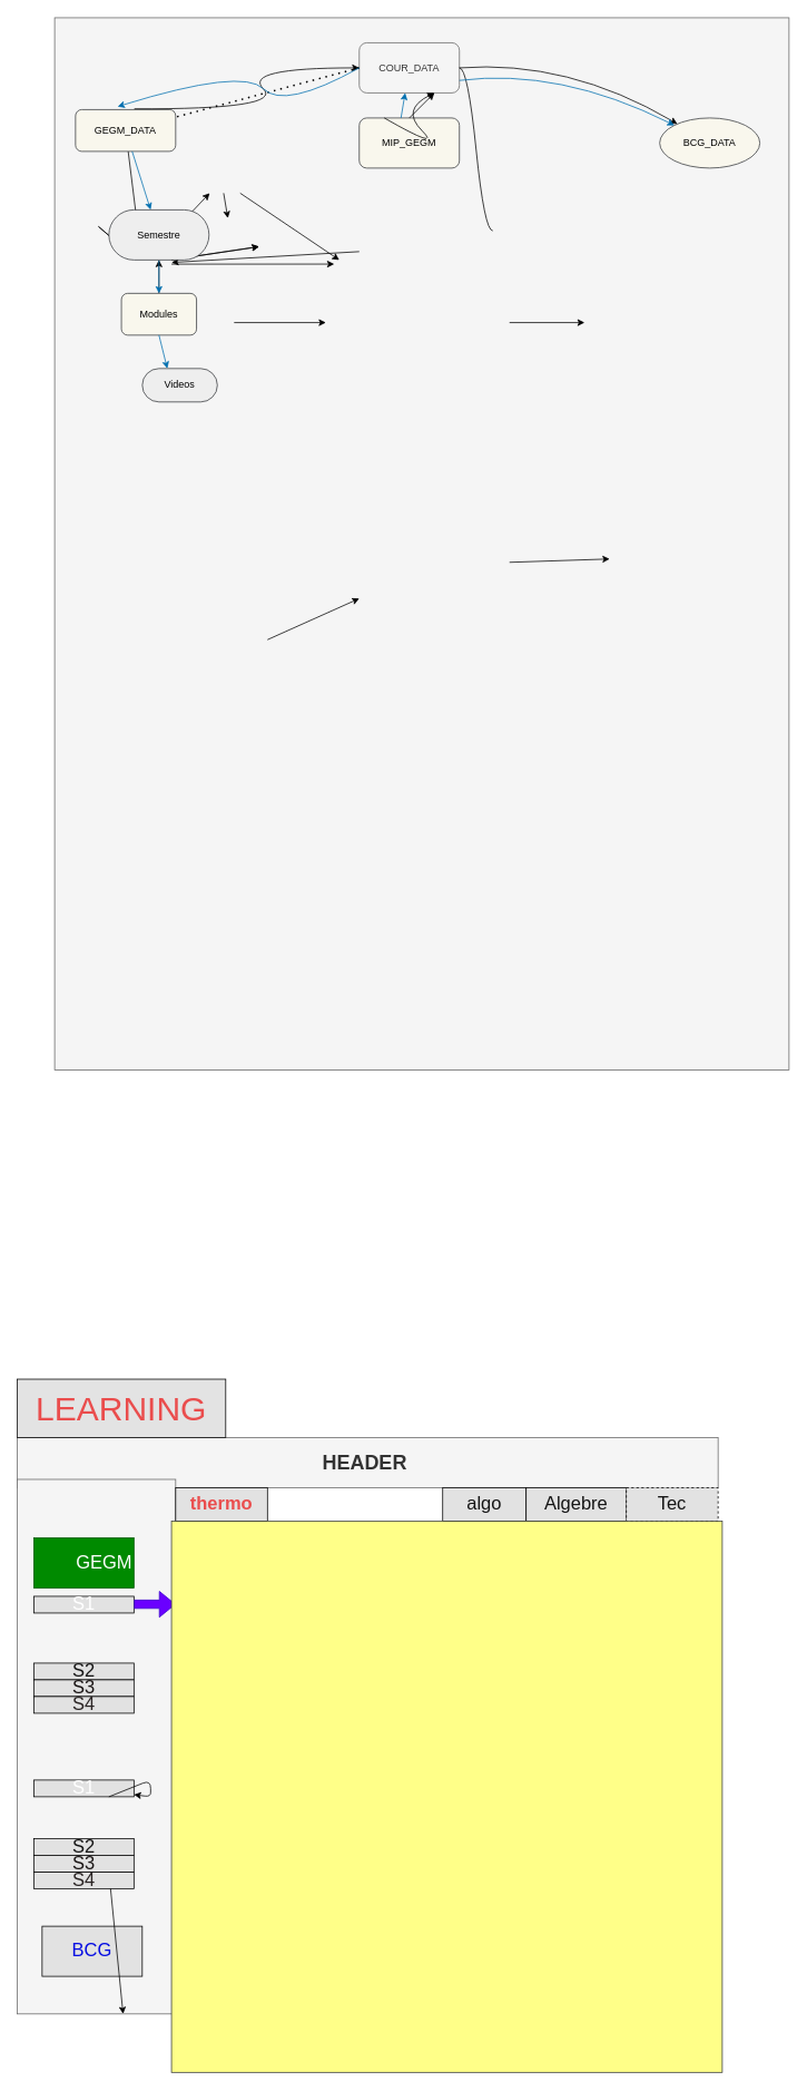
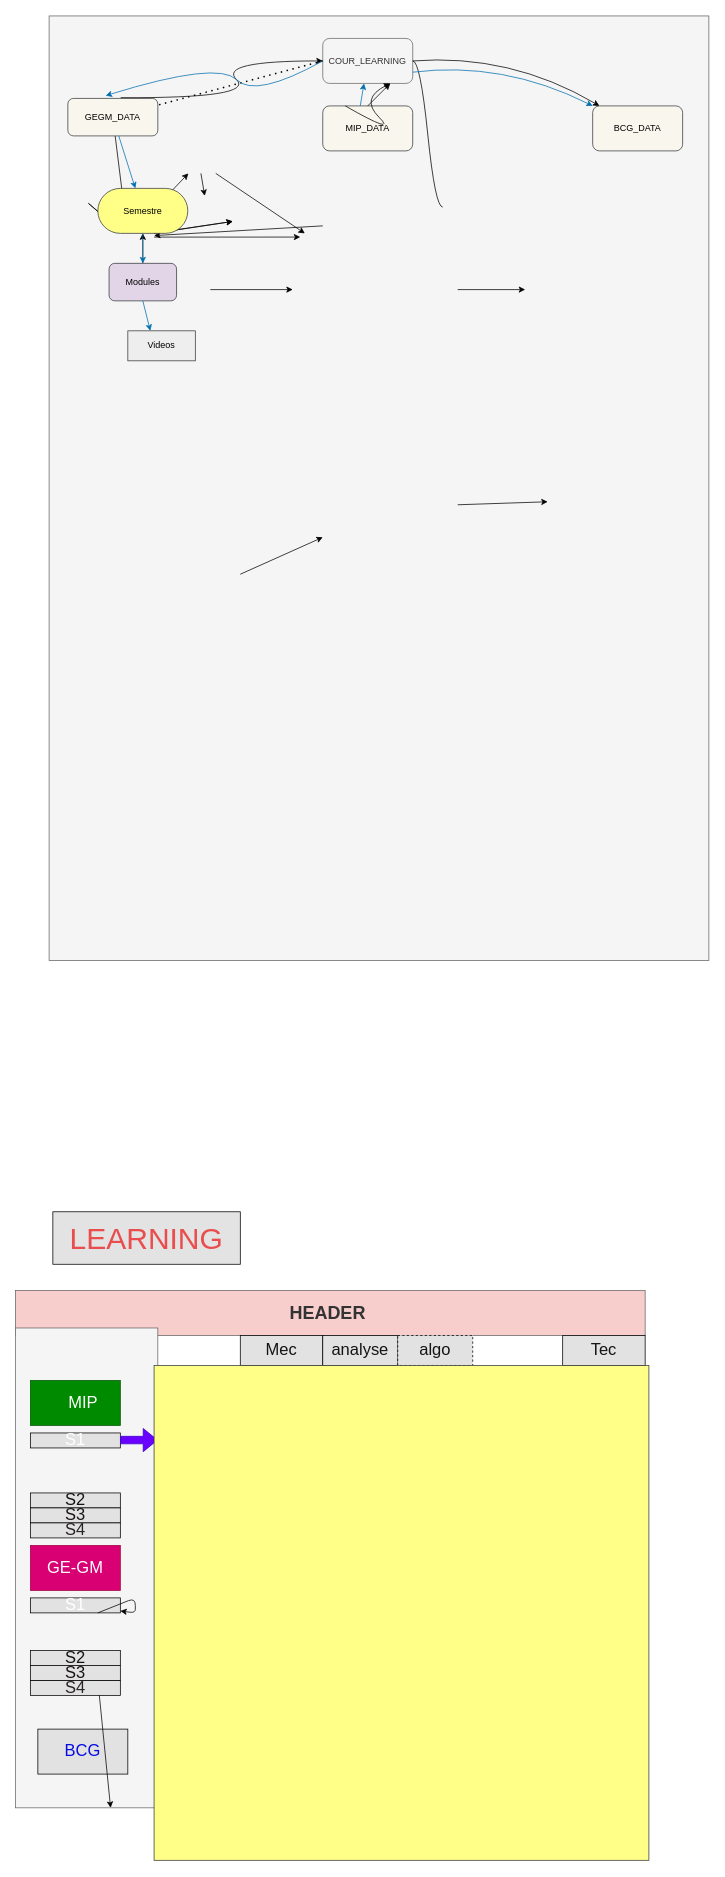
- <mxCell id="27" value="COUR_DATA" style="rounded=1;whiteSpace=wrap;html=1;fillColor=#f5f5f5;strokeColor=#666666;fontColor=#333333;" vertex="1" parent="1"><mxGeometry x="430" y="50" width="120" height="60" as="geometry" /></mxCell>
+ <mxCell id="27" value="COUR_LEARNING" style="rounded=1;whiteSpace=wrap;html=1;fillColor=#f5f5f5;strokeColor=#666666;fontColor=#333333;" vertex="1" parent="1"><mxGeometry x="430" y="50" width="120" height="60" as="geometry" /></mxCell>
- <mxCell id="31" value="MIP_GEGM" style="whiteSpace=wrap;html=1;rounded=1;fillColor=#f9f7ed;strokeColor=#36393D;fontColor=#000000;" vertex="1" parent="1"><mxGeometry x="430" y="140" width="120" height="60" as="geometry" /></mxCell>
+ <mxCell id="31" value="MIP_DATA" style="whiteSpace=wrap;html=1;rounded=1;fillColor=#f9f7ed;strokeColor=#36393D;fontColor=#000000;" vertex="1" parent="1"><mxGeometry x="430" y="140" width="120" height="60" as="geometry" /></mxCell>
- <mxCell id="32" value="BCG_DATA" style="ellipse;whiteSpace=wrap;html=1;fillColor=#f9f7ed;strokeColor=#36393d;fontColor=#000000;" vertex="1" parent="1"><mxGeometry x="790" y="140" width="120" height="60" as="geometry" /></mxCell>
+ <mxCell id="32" value="BCG_DATA" style="whiteSpace=wrap;html=1;rounded=1;fillColor=#f9f7ed;strokeColor=#36393d;fontColor=#000000;" vertex="1" parent="1"><mxGeometry x="790" y="140" width="120" height="60" as="geometry" /></mxCell>
- <mxCell id="59" value="Semestre" style="rounded=1;whiteSpace=wrap;html=1;strokeColor=#36393d;fillColor=#eeeeee;fontColor=#000000;arcSize=50;" vertex="1" parent="1"><mxGeometry x="130" y="250" width="120" height="60" as="geometry" /></mxCell>
+ <mxCell id="59" value="Semestre" style="rounded=1;whiteSpace=wrap;html=1;strokeColor=#36393d;fillColor=#ffff88;fontColor=#000000;arcSize=50;" vertex="1" parent="1"><mxGeometry x="130" y="250" width="120" height="60" as="geometry" /></mxCell>
- <mxCell id="57" value="Modules" style="rounded=1;whiteSpace=wrap;html=1;strokeColor=#36393d;fillColor=#f9f7ed;fontColor=#000000;" vertex="1" parent="1"><mxGeometry x="145" y="350" width="90" height="50" as="geometry" /></mxCell>
+ <mxCell id="57" value="Modules" style="rounded=1;whiteSpace=wrap;html=1;strokeColor=#36393d;fillColor=#e1d5e7;fontColor=#000000;" vertex="1" parent="1"><mxGeometry x="145" y="350" width="90" height="50" as="geometry" /></mxCell>
- <mxCell id="58" value="Videos" style="rounded=1;whiteSpace=wrap;html=1;strokeColor=#36393d;fillColor=#eeeeee;fontColor=#000000;arcSize=50;" vertex="1" parent="1"><mxGeometry x="170" y="440" width="90" height="40" as="geometry" /></mxCell>
+ <mxCell id="58" value="Videos" style="whiteSpace=wrap;html=1;strokeColor=#36393d;fillColor=#eeeeee;fontColor=#000000;arcSize=50;rounded=0;" vertex="1" parent="1"><mxGeometry x="170" y="440" width="90" height="40" as="geometry" /></mxCell>
- <mxCell id="25" value="LEARNING" style="rounded=0;whiteSpace=wrap;html=1;fontFamily=Helvetica;fontSize=40;fontColor=#ea4d4d;fillColor=#e3e3e3;" parent="1" vertex="1"><mxGeometry y="1650" width="250" height="70" as="geometry" x="20" /></mxCell>
+ <mxCell id="25" value="LEARNING" style="rounded=0;whiteSpace=wrap;html=1;fontFamily=Helvetica;fontSize=40;fontColor=#ea4d4d;fillColor=#e3e3e3;" parent="1" vertex="1"><mxGeometry x="70" y="1615" width="250" height="70" as="geometry" /></mxCell>
- <mxCell id="2" value="&lt;h1&gt;HEADER&amp;nbsp;&lt;/h1&gt;" style="rounded=0;whiteSpace=wrap;html=1;fillColor=#f5f5f5;fontColor=#333333;strokeColor=#666666;" parent="1" vertex="1"><mxGeometry width="840" height="60" as="geometry" x="20" y="1720" /></mxCell>
+ <mxCell id="2" value="&lt;h1&gt;HEADER&amp;nbsp;&lt;/h1&gt;" style="rounded=0;whiteSpace=wrap;html=1;fillColor=#f8cecc;fontColor=#333333;strokeColor=#666666;" parent="1" vertex="1"><mxGeometry width="840" height="60" as="geometry" x="20" y="1720" /></mxCell>
- <mxCell id="12" value="thermo" style="rounded=0;whiteSpace=wrap;html=1;fontFamily=Helvetica;fontSize=22;fontColor=#ea4d4d;fillColor=#E2E2E2;fontStyle=1" parent="1" vertex="1"><mxGeometry x="210" y="1780" width="110" height="40" as="geometry" /></mxCell>
+ <mxCell id="13" value="Mec" style="rounded=0;whiteSpace=wrap;html=1;fontFamily=Helvetica;fontSize=22;fontColor=#141414;fillColor=#E2E2E2;" parent="1" vertex="1"><mxGeometry x="320" y="1780" width="110" height="40" as="geometry" /></mxCell>
+ <mxCell id="14" value="analyse" style="rounded=0;whiteSpace=wrap;html=1;fontFamily=Helvetica;fontSize=22;fontColor=#141414;fillColor=#E2E2E2;" parent="1" vertex="1"><mxGeometry x="430" y="1780" width="100" height="40" as="geometry" /></mxCell>
- <mxCell id="15" value="algo" style="rounded=0;whiteSpace=wrap;html=1;fontFamily=Helvetica;fontSize=22;fontColor=#141414;fillColor=#E2E2E2;" parent="1" vertex="1"><mxGeometry x="530" y="1780" width="100" height="40" as="geometry" /></mxCell>
+ <mxCell id="15" value="algo" style="rounded=0;whiteSpace=wrap;html=1;fontFamily=Helvetica;fontSize=22;fontColor=#141414;fillColor=#E2E2E2;dashed=1;" parent="1" vertex="1"><mxGeometry x="530" y="1780" width="100" height="40" as="geometry" /></mxCell>
- <mxCell id="16" value="Algebre" style="rounded=0;whiteSpace=wrap;html=1;fontFamily=Helvetica;fontSize=22;fontColor=#141414;fillColor=#E2E2E2;" parent="1" vertex="1"><mxGeometry x="630" y="1780" width="120" height="40" as="geometry" /></mxCell>
- <mxCell id="17" value="Tec" style="rounded=0;whiteSpace=wrap;html=1;fontFamily=Helvetica;fontSize=22;fontColor=#141414;fillColor=#E2E2E2;dashed=1;" parent="1" vertex="1"><mxGeometry x="750" y="1780" width="110" height="40" as="geometry" /></mxCell>
+ <mxCell id="17" value="Tec" style="rounded=0;whiteSpace=wrap;html=1;fontFamily=Helvetica;fontSize=22;fontColor=#141414;fillColor=#E2E2E2;" parent="1" vertex="1"><mxGeometry x="750" y="1780" width="110" height="40" as="geometry" /></mxCell>
- <mxCell id="4" value="&lt;span style=&quot;white-space: pre; font-size: 22px;&quot;&gt;&#09;&lt;/span&gt;GEGM" style="rounded=0;whiteSpace=wrap;html=1;fillColor=#008a00;strokeColor=#005700;fontFamily=Helvetica;fontSize=22;align=left;fontStyle=0;fontColor=#ffffff;" parent="1" vertex="1"><mxGeometry x="40" y="1840" width="120" height="60" as="geometry" /></mxCell>
+ <mxCell id="4" value="&lt;span style=&quot;white-space: pre; font-size: 22px;&quot;&gt;&#09;&lt;/span&gt;MIP" style="rounded=0;whiteSpace=wrap;html=1;fillColor=#008a00;strokeColor=#005700;fontFamily=Helvetica;fontSize=22;align=left;fontStyle=0;fontColor=#ffffff;" parent="1" vertex="1"><mxGeometry x="40" y="1840" width="120" height="60" as="geometry" /></mxCell>
+ <mxCell id="5" value="GE-GM" style="rounded=0;whiteSpace=wrap;html=1;fontFamily=Helvetica;fontSize=22;fontColor=#ffffff;fillColor=#d80073;strokeColor=#A50040;" parent="1" vertex="1"><mxGeometry x="40" y="2060" width="120" height="60" as="geometry" /></mxCell>
